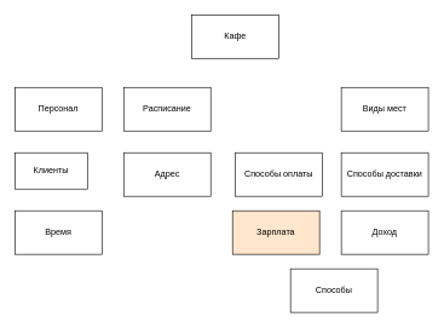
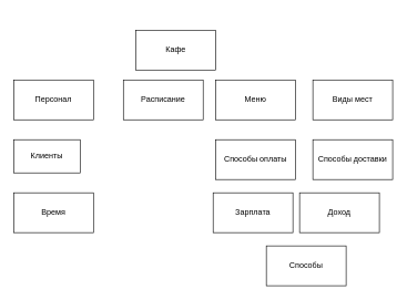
- <mxCell id="2" value="Кафе" style="rounded=0;whiteSpace=wrap;html=1;" parent="1" vertex="1"><mxGeometry x="264" y="20" width="120" height="60" as="geometry" /></mxCell>
+ <mxCell id="2" value="Кафе" style="rounded=0;whiteSpace=wrap;html=1;" parent="1" vertex="1"><mxGeometry x="204" y="45" width="120" height="60" as="geometry" /></mxCell>
- <mxCell id="4" value="Расписание" style="whiteSpace=wrap;html=1;" parent="1" vertex="1"><mxGeometry x="170" y="120" width="120" height="60" as="geometry" /></mxCell>
+ <mxCell id="4" value="Расписание" style="whiteSpace=wrap;html=1;" parent="1" vertex="1"><mxGeometry x="185" y="120" width="120" height="60" as="geometry" /></mxCell>
+ <mxCell id="5" value="Меню" style="whiteSpace=wrap;html=1;" parent="1" vertex="1"><mxGeometry x="324" y="120" width="120" height="60" as="geometry" /></mxCell>
- <mxCell id="11" value="Адрес" style="whiteSpace=wrap;html=1;" parent="1" vertex="1"><mxGeometry x="170" y="210" width="120" height="60" as="geometry" /></mxCell>
- <mxCell id="12" value="Зарплата" style="whiteSpace=wrap;html=1;fillColor=#ffe6cc;" parent="1" vertex="1"><mxGeometry x="320" y="290" width="120" height="60" as="geometry" /></mxCell>
+ <mxCell id="12" value="Зарплата" style="whiteSpace=wrap;html=1;" parent="1" vertex="1"><mxGeometry x="320" y="290" width="120" height="60" as="geometry" /></mxCell>
- <mxCell id="13" value="Доход" style="whiteSpace=wrap;html=1;" parent="1" vertex="1"><mxGeometry x="470" y="290" width="120" height="60" as="geometry" /></mxCell>
+ <mxCell id="13" value="Доход" style="whiteSpace=wrap;html=1;" parent="1" vertex="1"><mxGeometry x="450" y="290" width="120" height="60" as="geometry" /></mxCell>
